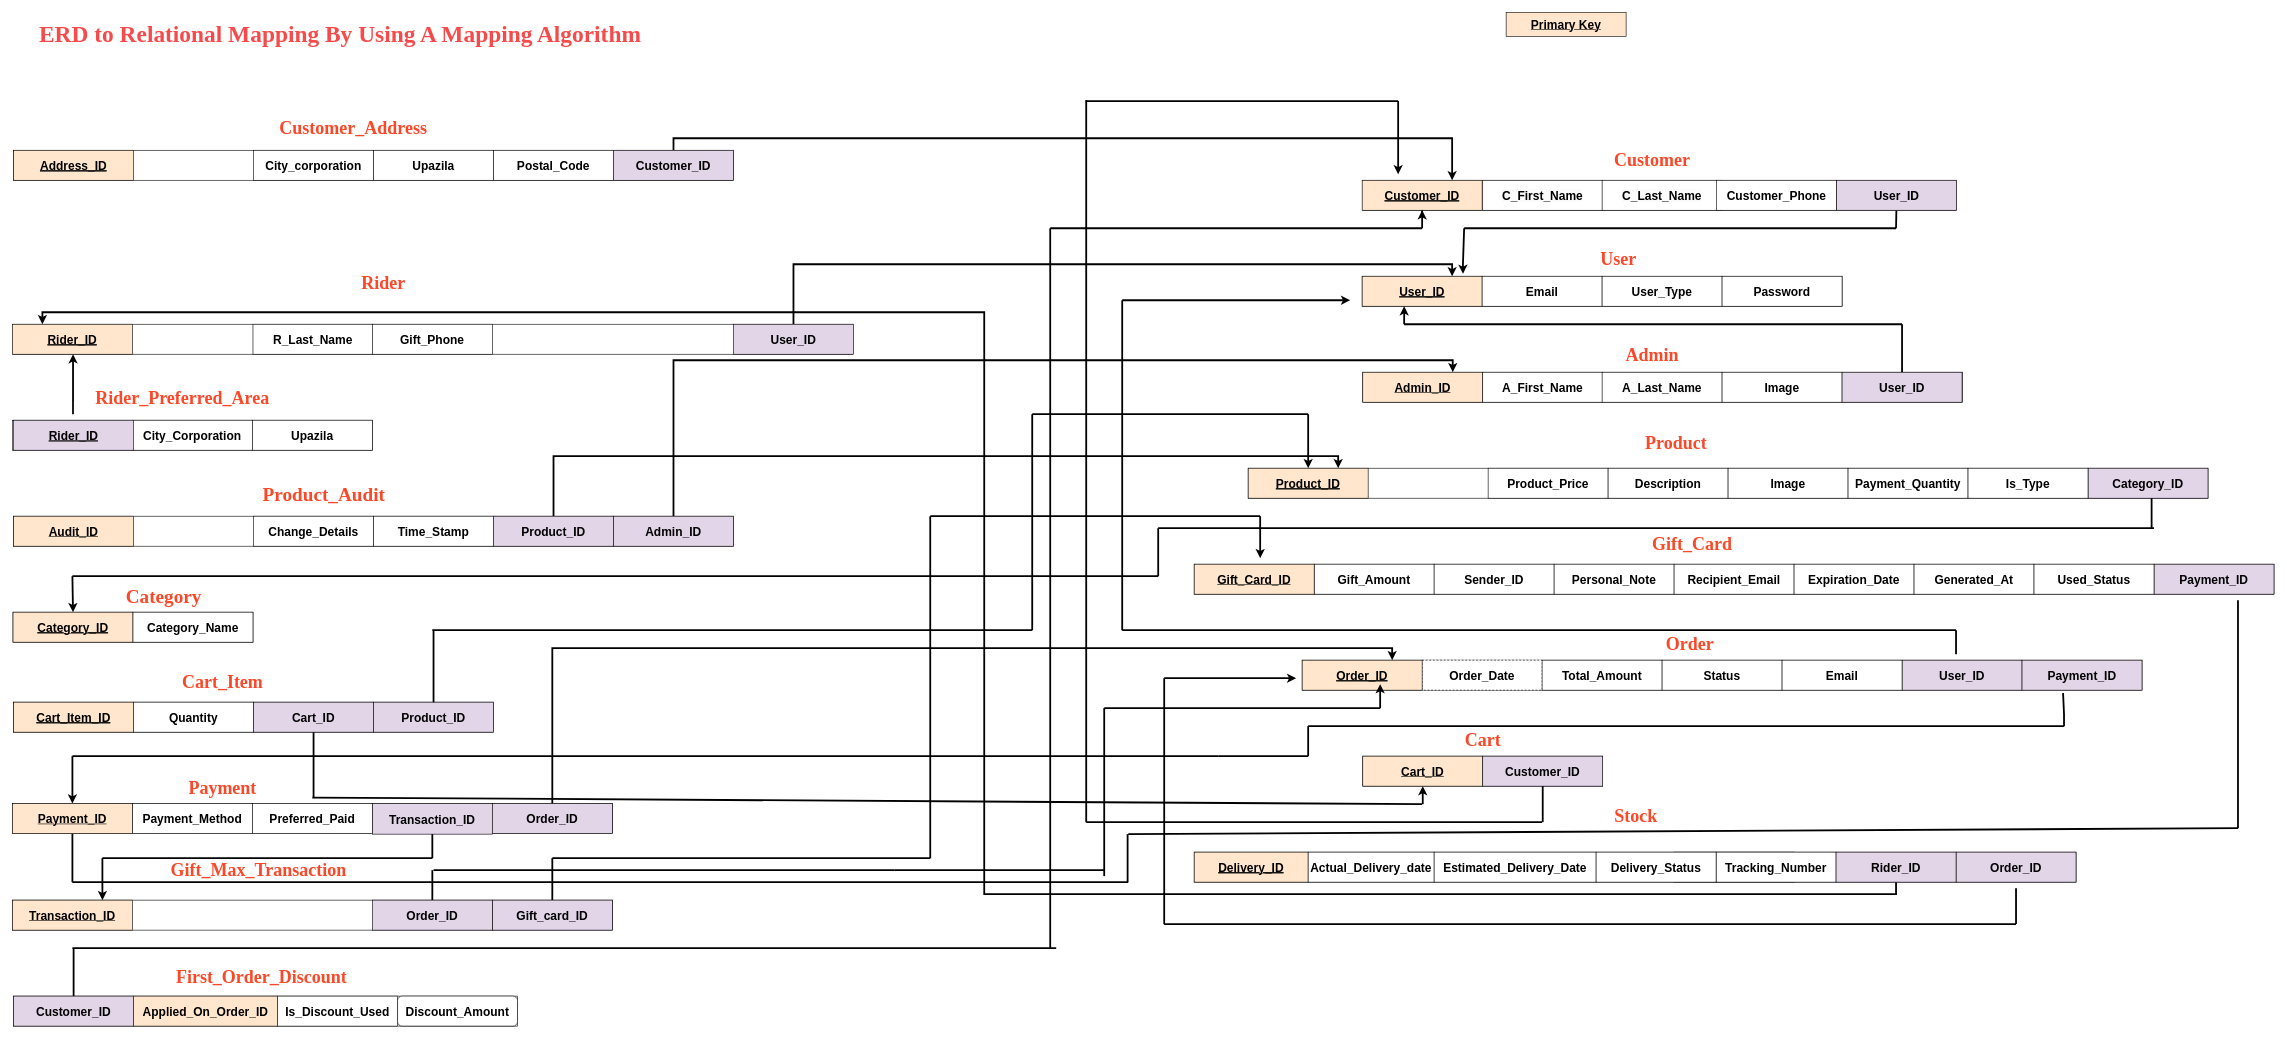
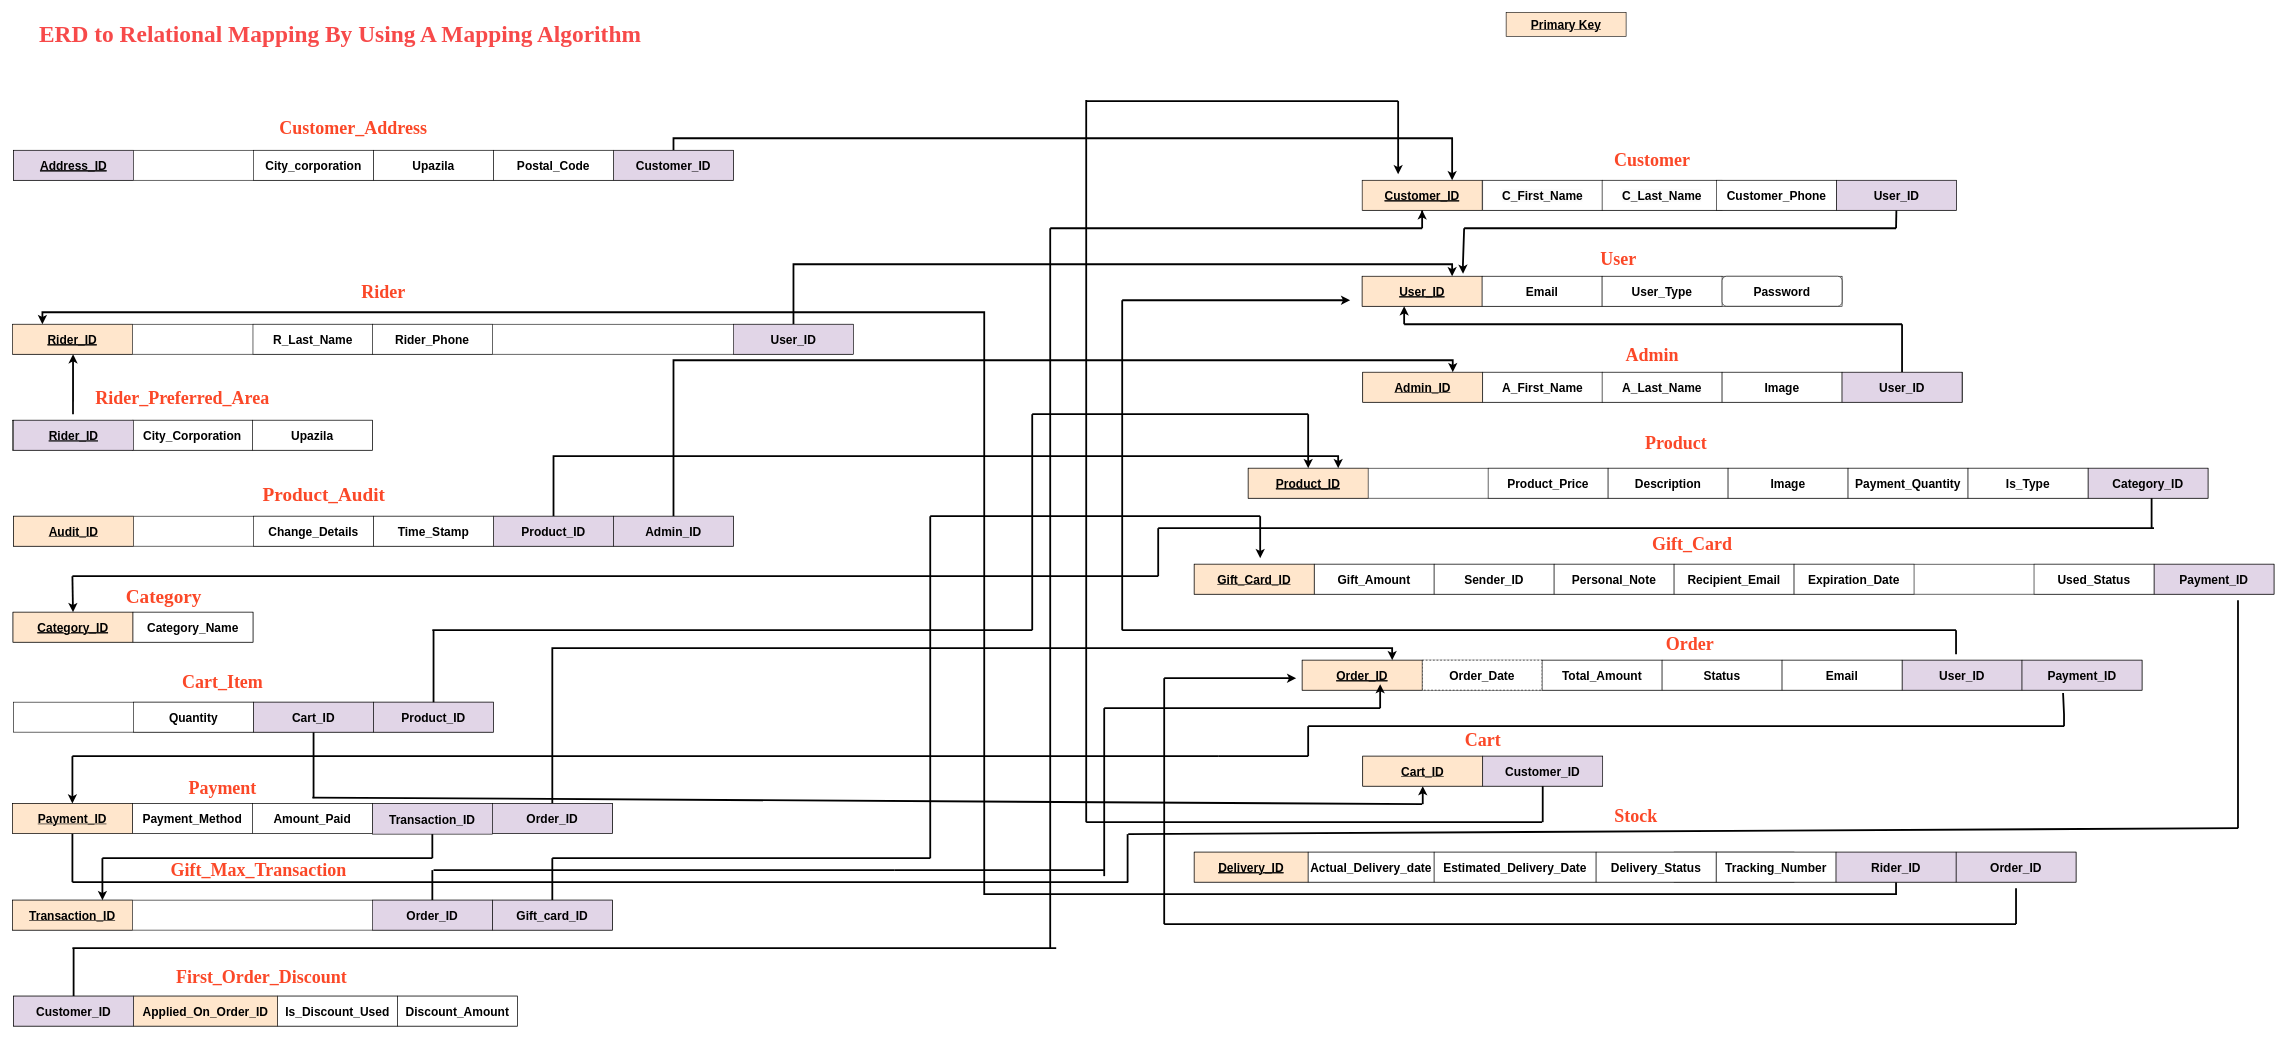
- <mxCell id="41" value="&lt;u style=&quot;font-size: 20px; font-weight: 700;&quot;&gt;Address_ID&lt;/u&gt;" style="rounded=0;html=1;strokeColor=default;align=center;verticalAlign=middle;fontFamily=Helvetica;fontSize=12;fontStyle=4;fillColor=#ffe6cc;whiteSpace=wrap;" parent="1" vertex="1"><mxGeometry x="22" y="250" width="200" height="50" as="geometry" /></mxCell>
+ <mxCell id="41" value="&lt;u style=&quot;font-size: 20px; font-weight: 700;&quot;&gt;Address_ID&lt;/u&gt;" style="rounded=0;html=1;strokeColor=default;align=center;verticalAlign=middle;fontFamily=Helvetica;fontSize=12;fontStyle=4;fillColor=#e1d5e7;whiteSpace=wrap;" parent="1" vertex="1"><mxGeometry x="22" y="250" width="200" height="50" as="geometry" /></mxCell>
- <mxCell id="177" value="&lt;h1&gt;&lt;span style=&quot;font-family: gadugi; text-wrap-mode: wrap;&quot;&gt;Rider&lt;/span&gt;&lt;/h1&gt;" style="text;html=1;align=center;verticalAlign=middle;resizable=0;points=[];autosize=1;strokeColor=none;fillColor=none;fontFamily=Helvetica;fontSize=15;fontColor=#FB4828;fontStyle=1;labelBackgroundColor=none;" parent="1" vertex="1"><mxGeometry x="591" y="424.5" width="93" height="91" as="geometry" /></mxCell>
+ <mxCell id="177" value="&lt;h1&gt;&lt;span style=&quot;font-family: gadugi; text-wrap-mode: wrap;&quot;&gt;Rider&lt;/span&gt;&lt;/h1&gt;" style="text;html=1;align=center;verticalAlign=middle;resizable=0;points=[];autosize=1;strokeColor=none;fillColor=none;fontFamily=Helvetica;fontSize=15;fontColor=#FB4828;fontStyle=1;labelBackgroundColor=none;" parent="1" vertex="1"><mxGeometry x="591" y="439.5" width="93" height="91" as="geometry" /></mxCell>
- <mxCell id="20" value="&lt;span style=&quot;font-size: 20px; font-weight: 700;&quot;&gt;Password&lt;/span&gt;" style="rounded=0;html=1;strokeColor=default;align=center;verticalAlign=middle;fontFamily=Helvetica;fontSize=12;fontColor=default;fontStyle=0;fillColor=default;whiteSpace=wrap;" parent="1" vertex="1"><mxGeometry x="2870" y="460" width="200" height="50" as="geometry" /></mxCell>
+ <mxCell id="20" value="&lt;span style=&quot;font-size: 20px; font-weight: 700;&quot;&gt;Password&lt;/span&gt;" style="html=1;strokeColor=default;align=center;verticalAlign=middle;fontFamily=Helvetica;fontSize=12;fontColor=default;fontStyle=0;fillColor=default;whiteSpace=wrap;rounded=1;" parent="1" vertex="1"><mxGeometry x="2870" y="460" width="200" height="50" as="geometry" /></mxCell>
- <mxCell id="27" value="&lt;span style=&quot;font-size: 20px; font-weight: 700;&quot;&gt;Gift_Phone&lt;/span&gt;" style="rounded=0;html=1;strokeColor=default;align=center;verticalAlign=middle;fontFamily=Helvetica;fontSize=12;fontColor=default;fontStyle=0;fillColor=default;whiteSpace=wrap;" parent="1" vertex="1"><mxGeometry x="620" y="540" width="200" height="50" as="geometry" /></mxCell>
+ <mxCell id="27" value="&lt;span style=&quot;font-size: 20px; font-weight: 700;&quot;&gt;Rider_Phone&lt;/span&gt;" style="rounded=0;html=1;strokeColor=default;align=center;verticalAlign=middle;fontFamily=Helvetica;fontSize=12;fontColor=default;fontStyle=0;fillColor=default;whiteSpace=wrap;" parent="1" vertex="1"><mxGeometry x="620" y="540" width="200" height="50" as="geometry" /></mxCell>
- <mxCell id="70" value="&lt;span style=&quot;font-size: 20px; font-weight: 700;&quot;&gt;Generated_At&lt;/span&gt;" style="rounded=0;html=1;strokeColor=default;align=center;verticalAlign=middle;fontFamily=Helvetica;fontSize=12;fontColor=default;fontStyle=0;fillColor=default;whiteSpace=wrap;" parent="1" vertex="1"><mxGeometry x="3190" y="940" width="200" height="50" as="geometry" /></mxCell>
- <mxCell id="95" value="&lt;u style=&quot;font-size: 20px; font-weight: 700;&quot;&gt;Cart_Item_ID&lt;/u&gt;" style="rounded=0;html=1;strokeColor=default;align=center;verticalAlign=middle;fontFamily=Helvetica;fontSize=12;fontStyle=4;fillColor=#ffe6cc;whiteSpace=wrap;" parent="1" vertex="1"><mxGeometry x="22" y="1170" width="200" height="50" as="geometry" /></mxCell>
- <mxCell id="110" value="&lt;span style=&quot;font-size: 20px; font-weight: 700;&quot;&gt;Preferred_Paid&lt;/span&gt;" style="rounded=0;html=1;strokeColor=default;align=center;verticalAlign=middle;fontFamily=Helvetica;fontSize=12;fontColor=default;fontStyle=0;fillColor=default;whiteSpace=wrap;" parent="1" vertex="1"><mxGeometry x="420" y="1339" width="200" height="50" as="geometry" /></mxCell>
+ <mxCell id="110" value="&lt;span style=&quot;font-size: 20px; font-weight: 700;&quot;&gt;Amount_Paid&lt;/span&gt;" style="rounded=0;html=1;strokeColor=default;align=center;verticalAlign=middle;fontFamily=Helvetica;fontSize=12;fontColor=default;fontStyle=0;fillColor=default;whiteSpace=wrap;" parent="1" vertex="1"><mxGeometry x="420" y="1339" width="200" height="50" as="geometry" /></mxCell>
- <mxCell id="79" value="&lt;span style=&quot;font-size: 20px; font-weight: 700;&quot;&gt;Discount_Amount&lt;/span&gt;" style="html=1;strokeColor=default;align=center;verticalAlign=middle;fontFamily=Helvetica;fontSize=12;fontColor=default;fontStyle=0;fillColor=default;whiteSpace=wrap;rounded=1;" parent="1" vertex="1"><mxGeometry x="662" y="1660" width="200" height="50" as="geometry" /></mxCell>
+ <mxCell id="79" value="&lt;span style=&quot;font-size: 20px; font-weight: 700;&quot;&gt;Discount_Amount&lt;/span&gt;" style="rounded=0;html=1;strokeColor=default;align=center;verticalAlign=middle;fontFamily=Helvetica;fontSize=12;fontColor=default;fontStyle=0;fillColor=default;whiteSpace=wrap;" parent="1" vertex="1"><mxGeometry x="662" y="1660" width="200" height="50" as="geometry" /></mxCell>
